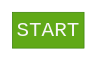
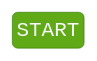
- <mxCell id="2" value="&lt;font style=&quot;font-size: 35px;&quot; color=&quot;#f7f7f7&quot;&gt;START&lt;/font&gt;" style="whiteSpace=wrap;html=1;fontFamily=Courier New;fillColor=#60a917;strokeColor=#2D7600;fontColor=#ffffff;fontSize=12;rounded=0;" vertex="1" parent="1"><mxGeometry x="20" y="20" width="120" height="60" as="geometry" /></mxCell>
+ <mxCell id="2" value="&lt;font style=&quot;font-size: 35px;&quot; color=&quot;#f7f7f7&quot;&gt;START&lt;/font&gt;" style="rounded=1;whiteSpace=wrap;html=1;fontFamily=Courier New;fillColor=#60a917;strokeColor=#2D7600;fontColor=#ffffff;fontSize=12;" vertex="1" parent="1"><mxGeometry x="20" y="20" width="120" height="60" as="geometry" /></mxCell>
